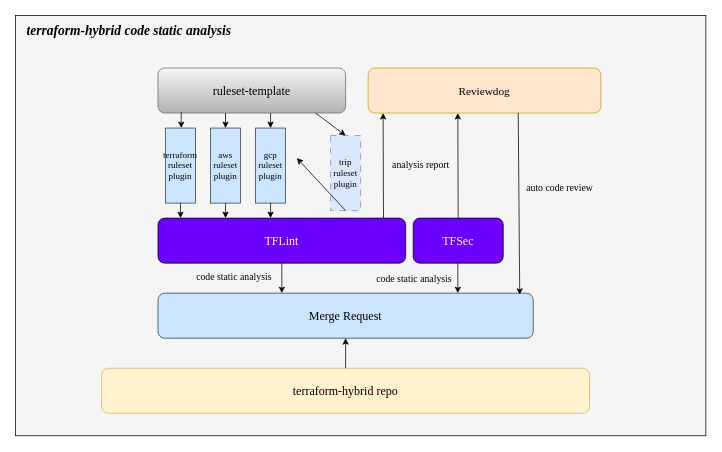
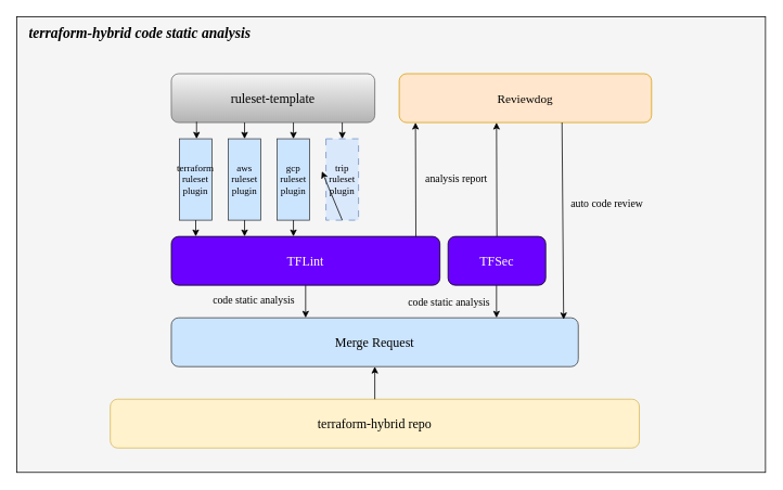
- <mxCell id="24" value="trip&lt;br&gt;ruleset&lt;br&gt;plugin" style="rounded=0;whiteSpace=wrap;html=1;fillColor=#dae8fc;strokeColor=#6c8ebf;dashed=1;dashPattern=8 8;fontFamily=Times New Roman;" parent="1" vertex="1"><mxGeometry x="440" y="180" width="40" height="100" as="geometry" /></mxCell>
+ <mxCell id="24" value="trip&lt;br&gt;ruleset&lt;br&gt;plugin" style="rounded=0;whiteSpace=wrap;html=1;fillColor=#dae8fc;strokeColor=#6c8ebf;dashed=1;dashPattern=8 8;fontFamily=Times New Roman;" parent="1" vertex="1"><mxGeometry x="400" y="170" width="40" height="100" as="geometry" /></mxCell>
